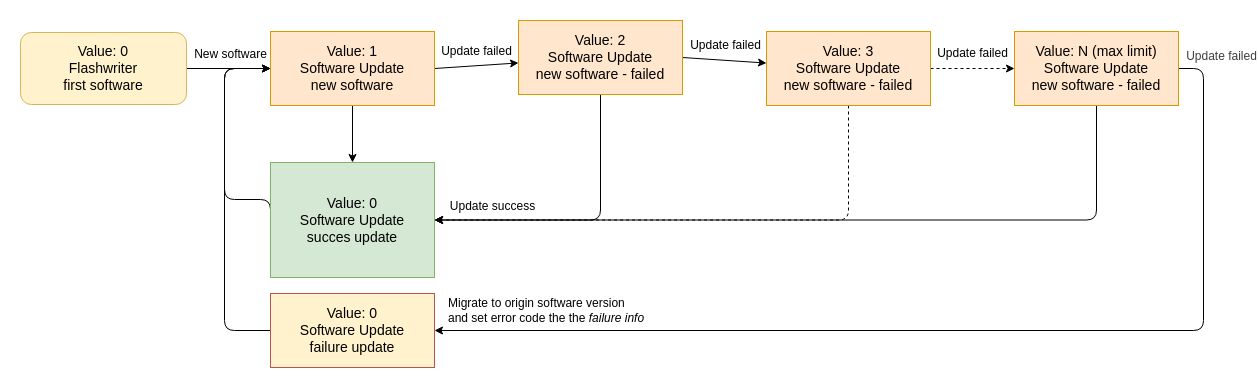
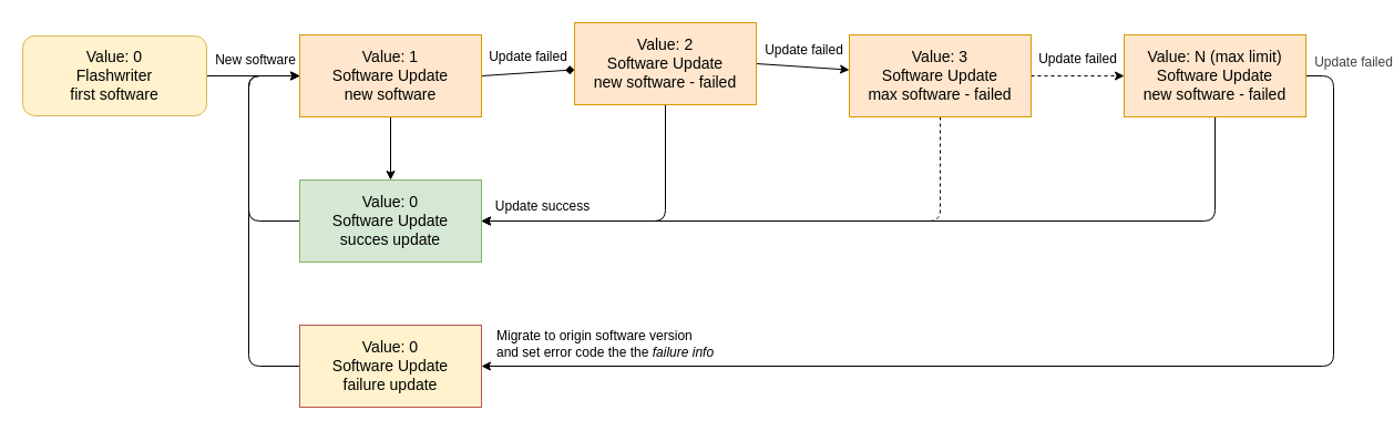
- <mxCell id="5" style="edgeStyle=none;html=1;exitX=1;exitY=0.5;exitDx=0;exitDy=0;" edge="1" parent="1" source="8" target="12"><mxGeometry relative="1" as="geometry" /></mxCell>
+ <mxCell id="5" style="edgeStyle=none;html=1;exitX=1;exitY=0.5;exitDx=0;exitDy=0;endArrow=diamond;" edge="1" parent="1" source="8" target="12"><mxGeometry relative="1" as="geometry" /></mxCell>
- <mxCell id="17" value="&lt;span style=&quot;font-size: 14px;&quot;&gt;Value: 3&lt;br&gt;Software Update&lt;/span&gt;&lt;div&gt;&lt;span style=&quot;font-size: 14px;&quot;&gt;new software - failed&lt;/span&gt;&lt;/div&gt;" style="rounded=0;whiteSpace=wrap;html=1;fillColor=#ffe6cc;strokeColor=#d79b00;" vertex="1" parent="1"><mxGeometry x="766" y="31" width="164" height="74" as="geometry" /></mxCell>
+ <mxCell id="17" value="&lt;span style=&quot;font-size: 14px;&quot;&gt;Value: 3&lt;br&gt;Software Update&lt;/span&gt;&lt;div&gt;&lt;span style=&quot;font-size: 14px;&quot;&gt;max software - failed&lt;/span&gt;&lt;/div&gt;" style="rounded=0;whiteSpace=wrap;html=1;fillColor=#ffe6cc;strokeColor=#d79b00;" vertex="1" parent="1"><mxGeometry x="766" y="31" width="164" height="74" as="geometry" /></mxCell>
- <mxCell id="14" value="&lt;span style=&quot;font-size: 14px;&quot;&gt;Value: 0&lt;br&gt;Software Update&lt;/span&gt;&lt;div&gt;&lt;span style=&quot;font-size: 14px;&quot;&gt;succes update&lt;/span&gt;&lt;/div&gt;" style="rounded=0;whiteSpace=wrap;html=1;fillColor=#d5e8d4;strokeColor=#82b366;" vertex="1" parent="1"><mxGeometry x="270" y="162" width="164" height="115" as="geometry" /></mxCell>
+ <mxCell id="14" value="&lt;span style=&quot;font-size: 14px;&quot;&gt;Value: 0&lt;br&gt;Software Update&lt;/span&gt;&lt;div&gt;&lt;span style=&quot;font-size: 14px;&quot;&gt;succes update&lt;/span&gt;&lt;/div&gt;" style="rounded=0;whiteSpace=wrap;html=1;fillColor=#d5e8d4;strokeColor=#82b366;" vertex="1" parent="1"><mxGeometry x="270" y="162" width="164" height="74" as="geometry" /></mxCell>
